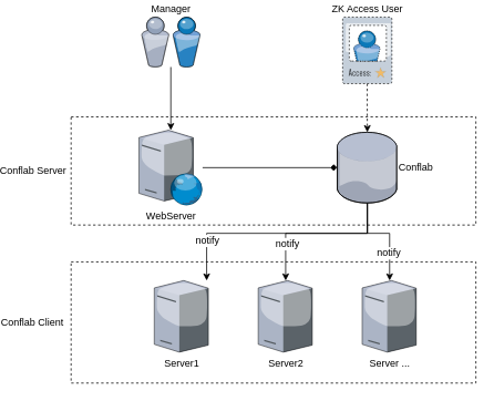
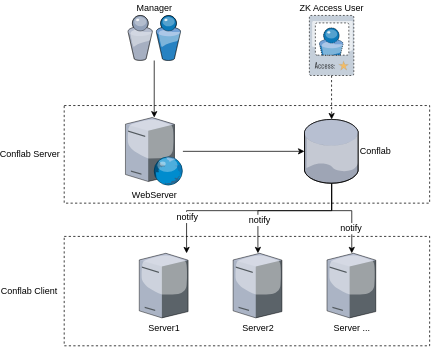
- <mxCell id="6" value="" style="edgeStyle=orthogonalEdgeStyle;rounded=0;orthogonalLoop=1;jettySize=auto;html=1;endArrow=diamond;" edge="1" parent="1" source="7" target="15"><mxGeometry relative="1" as="geometry"><mxPoint x="258.1" y="201" as="targetPoint" /></mxGeometry></mxCell>
+ <mxCell id="6" value="" style="edgeStyle=orthogonalEdgeStyle;rounded=0;orthogonalLoop=1;jettySize=auto;html=1;" edge="1" parent="1" source="7" target="15"><mxGeometry relative="1" as="geometry"><mxPoint x="258.1" y="201" as="targetPoint" /></mxGeometry></mxCell>
